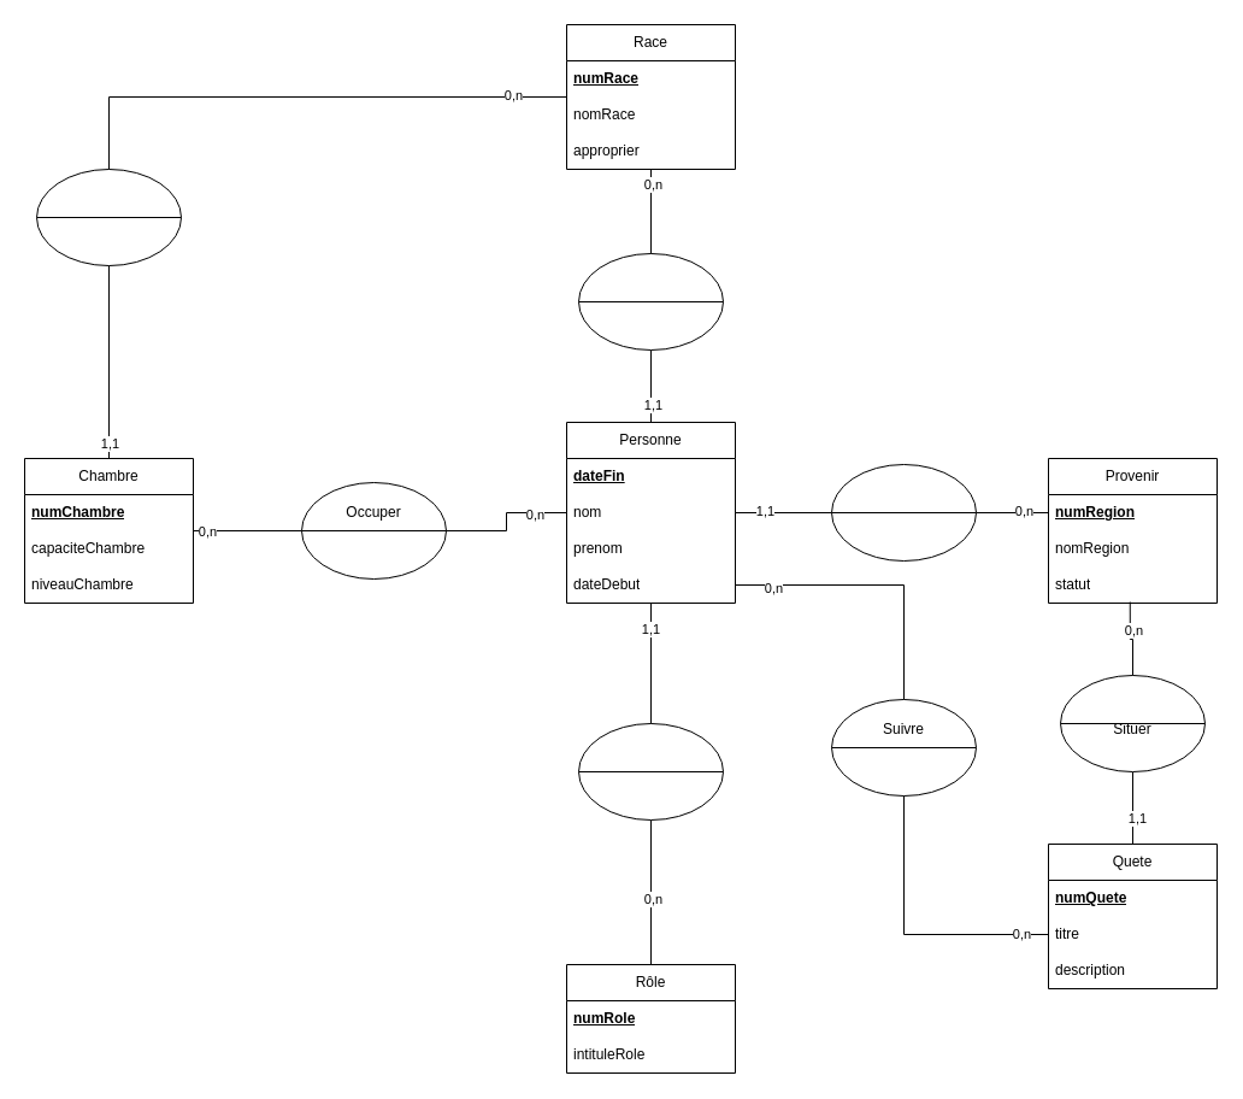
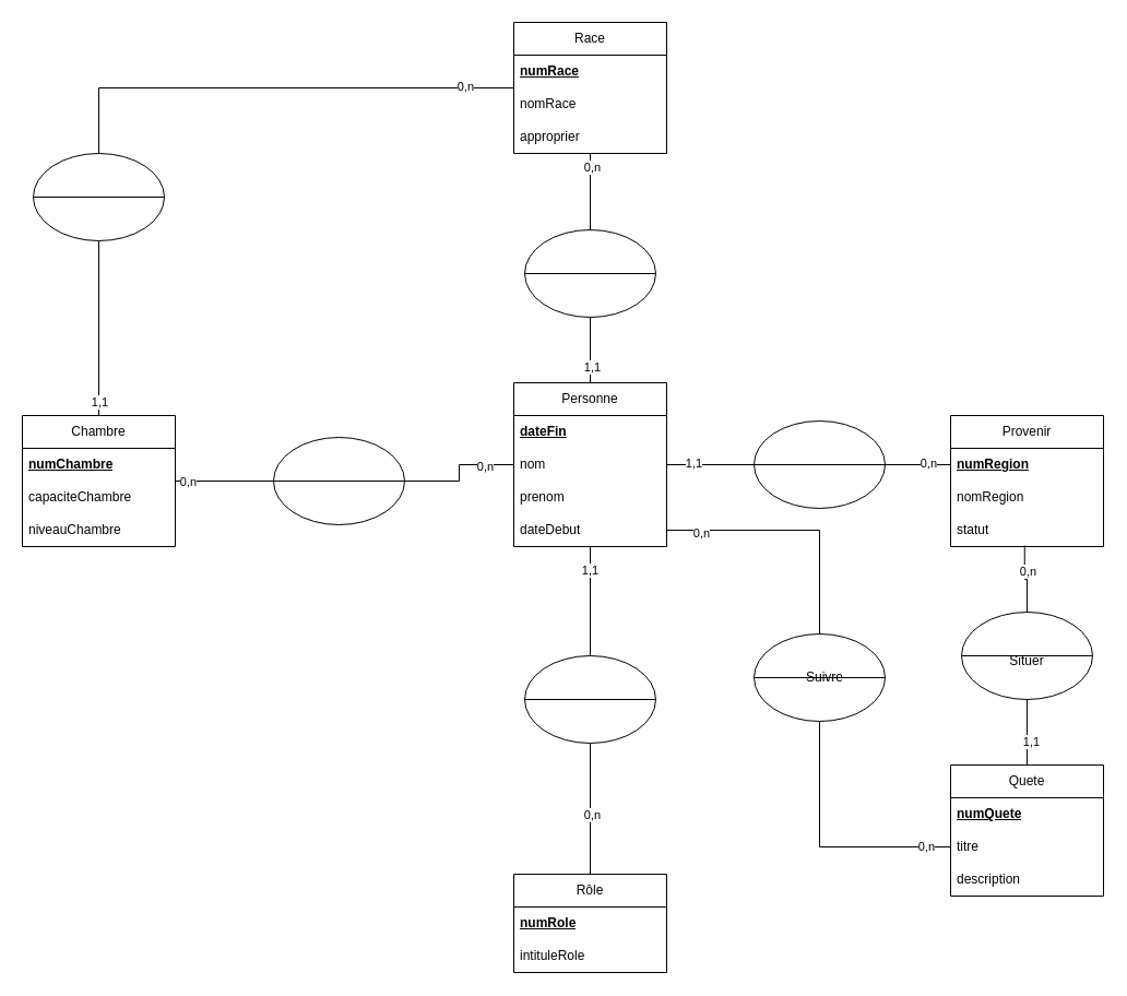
- <mxCell id="58" value="Occuper" style="text;html=1;align=center;verticalAlign=middle;whiteSpace=wrap;rounded=0;" parent="55" vertex="1"><mxGeometry x="30" y="10" width="60" height="30" as="geometry" /></mxCell>
- <mxCell id="67" value="Suivre" style="text;html=1;align=center;verticalAlign=middle;whiteSpace=wrap;rounded=0;" parent="64" vertex="1"><mxGeometry x="30" y="10" width="60" height="30" as="geometry" /></mxCell>
+ <mxCell id="67" value="Suivre" style="text;html=1;align=center;verticalAlign=middle;whiteSpace=wrap;rounded=0;" parent="64" vertex="1"><mxGeometry x="35" y="25" width="60" height="30" as="geometry" /></mxCell>
